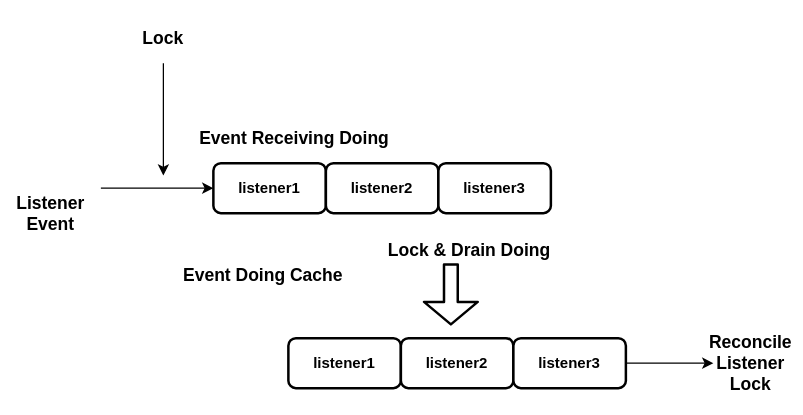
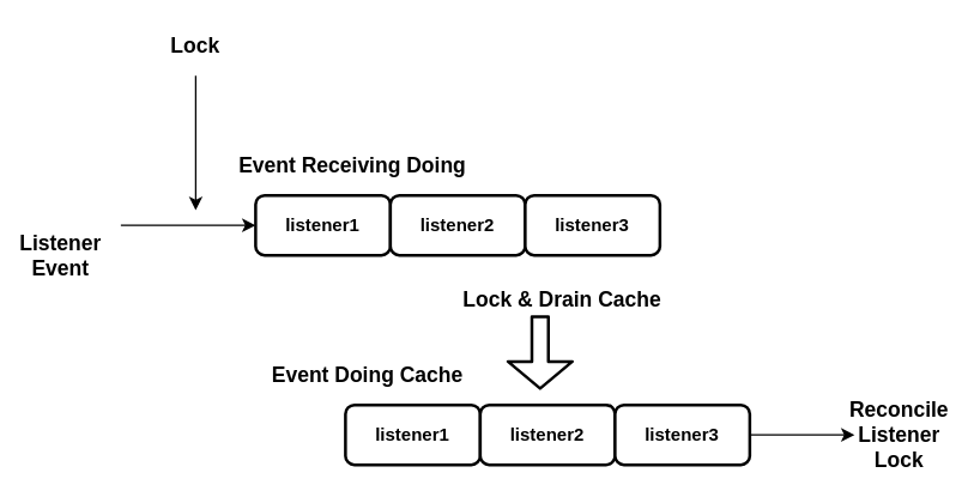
- <mxCell id="17" value="Lock &amp;amp; Drain Doing" style="text;html=1;strokeColor=none;fillColor=none;align=center;verticalAlign=middle;whiteSpace=wrap;rounded=0;fontSize=14;fontStyle=1" vertex="1" parent="1"><mxGeometry x="300" y="190" width="150" height="20" as="geometry" /></mxCell>
+ <mxCell id="17" value="Lock &amp;amp; Drain Cache" style="text;html=1;strokeColor=none;fillColor=none;align=center;verticalAlign=middle;whiteSpace=wrap;rounded=0;fontSize=14;fontStyle=1" vertex="1" parent="1"><mxGeometry x="300" y="190" width="150" height="20" as="geometry" /></mxCell>
- <mxCell id="9" value="Event Doing Cache" style="text;html=1;strokeColor=none;fillColor=none;align=center;verticalAlign=middle;whiteSpace=wrap;rounded=0;fontSize=14;fontStyle=1" vertex="1" parent="1"><mxGeometry x="145" y="210" width="130" height="20" as="geometry" /></mxCell>
+ <mxCell id="9" value="Event Doing Cache" style="text;html=1;strokeColor=none;fillColor=none;align=center;verticalAlign=middle;whiteSpace=wrap;rounded=0;fontSize=14;fontStyle=1" vertex="1" parent="1"><mxGeometry x="180" y="240" width="130" height="20" as="geometry" /></mxCell>
